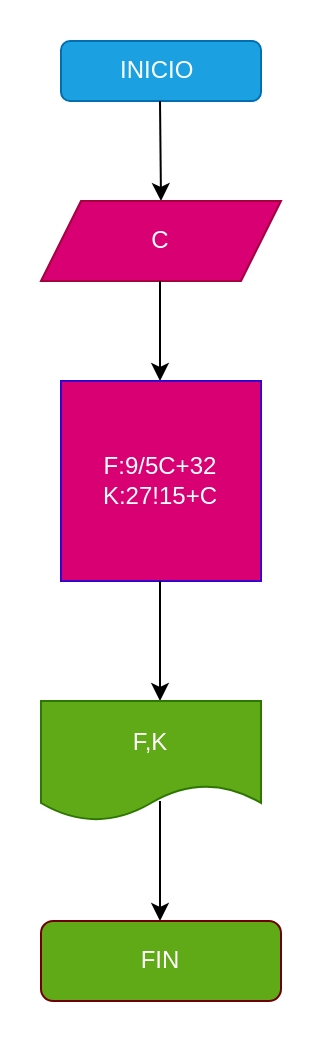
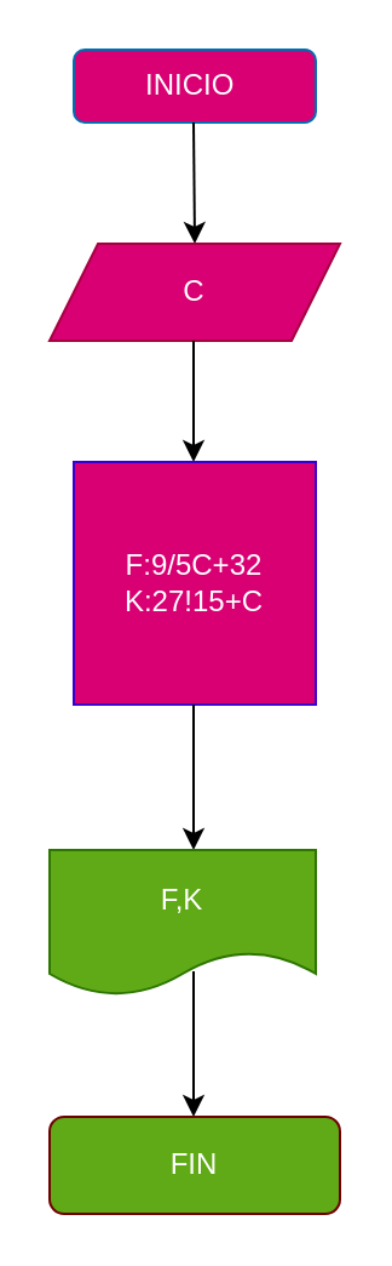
- <mxCell id="2" value="INICIO&amp;nbsp;" style="rounded=1;whiteSpace=wrap;html=1;fillColor=#1ba1e2;fontColor=#ffffff;strokeColor=#006EAF;" parent="1" vertex="1"><mxGeometry x="30" y="20" width="100" height="30" as="geometry" /></mxCell>
+ <mxCell id="2" value="INICIO&amp;nbsp;" style="rounded=1;whiteSpace=wrap;html=1;fillColor=#d80073;fontColor=#ffffff;strokeColor=#006EAF;" parent="1" vertex="1"><mxGeometry x="30" y="20" width="100" height="30" as="geometry" /></mxCell>
